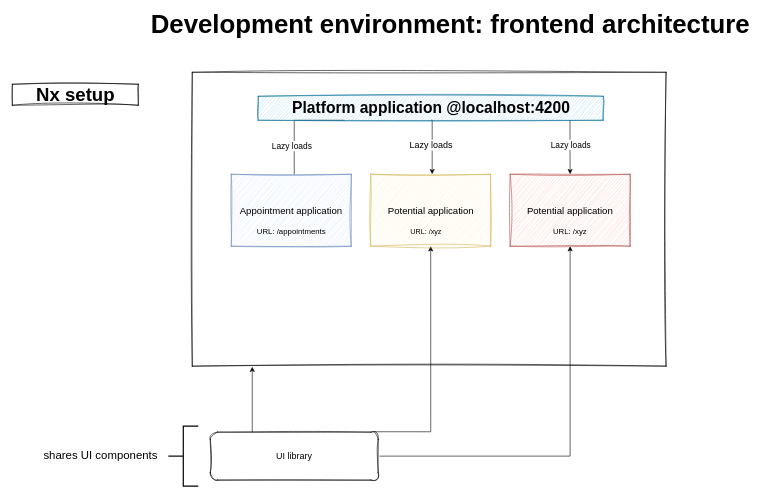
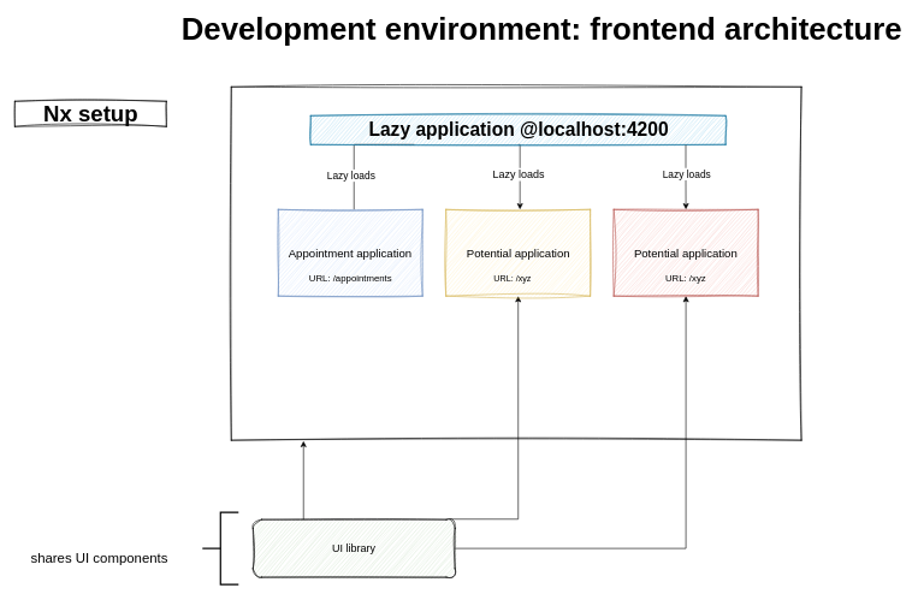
- <mxCell id="7" value="&lt;font style=&quot;font-size: 26px;&quot;&gt;Platform application @localhost:4200&lt;/font&gt;" style="text;fillColor=#b1ddf0;html=1;fontSize=24;fontStyle=1;verticalAlign=middle;align=center;rounded=0;sketch=1;curveFitting=1;jiggle=2;strokeColor=#10739e;" vertex="1" parent="1"><mxGeometry x="430" y="160" width="575" height="40" as="geometry" /></mxCell>
+ <mxCell id="7" value="&lt;font style=&quot;font-size: 26px;&quot;&gt;Lazy application @localhost:4200&lt;/font&gt;" style="text;fillColor=#b1ddf0;html=1;fontSize=24;fontStyle=1;verticalAlign=middle;align=center;rounded=0;sketch=1;curveFitting=1;jiggle=2;strokeColor=#10739e;" vertex="1" parent="1"><mxGeometry x="430" y="160" width="575" height="40" as="geometry" /></mxCell>
- <mxCell id="21" value="shares UI components&amp;nbsp;" style="text;html=1;align=center;verticalAlign=middle;whiteSpace=wrap;rounded=0;fontSize=19;" vertex="1" parent="1"><mxGeometry x="70" y="745" width="200" height="30" as="geometry" /></mxCell>
+ <mxCell id="21" value="shares UI components&amp;nbsp;" style="text;html=1;align=center;verticalAlign=middle;whiteSpace=wrap;rounded=0;fontSize=19;" vertex="1" parent="1"><mxGeometry x="40" y="760" width="200" height="30" as="geometry" /></mxCell>
- <mxCell id="11" value="&lt;font style=&quot;font-size: 15px;&quot;&gt;UI library&lt;/font&gt;" style="rounded=1;whiteSpace=wrap;html=1;sketch=1;curveFitting=1;jiggle=2;" vertex="1" parent="1"><mxGeometry x="350" y="720" width="280" height="80" as="geometry" /></mxCell>
+ <mxCell id="11" value="&lt;font style=&quot;font-size: 15px;&quot;&gt;UI library&lt;/font&gt;" style="rounded=1;whiteSpace=wrap;html=1;sketch=1;curveFitting=1;jiggle=2;fillColor=#d5e8d4;" vertex="1" parent="1"><mxGeometry x="350" y="720" width="280" height="80" as="geometry" /></mxCell>
